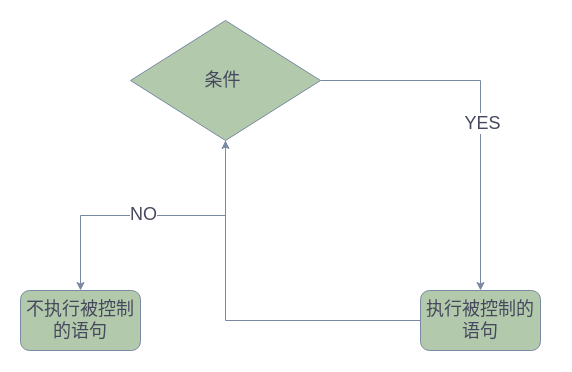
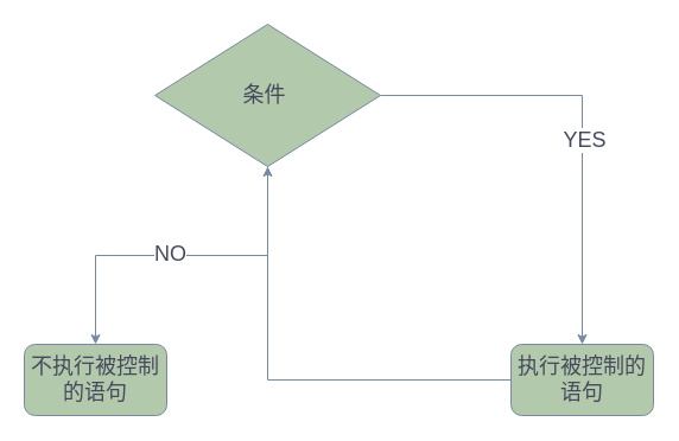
- <mxCell id="8" value="执行被控制的语句" style="rounded=1;whiteSpace=wrap;html=1;fontSize=18;fillColor=#B2C9AB;strokeColor=#788AA3;fontColor=#46495D;" vertex="1" parent="1"><mxGeometry x="420" y="290" width="120" height="60" as="geometry" /></mxCell>
+ <mxCell id="8" value="执行被控制的语句" style="rounded=1;whiteSpace=wrap;html=1;fontSize=18;fillColor=#B2C9AB;strokeColor=#788AA3;fontColor=#46495D;" vertex="1" parent="1"><mxGeometry x="430" y="290" width="120" height="60" as="geometry" /></mxCell>
